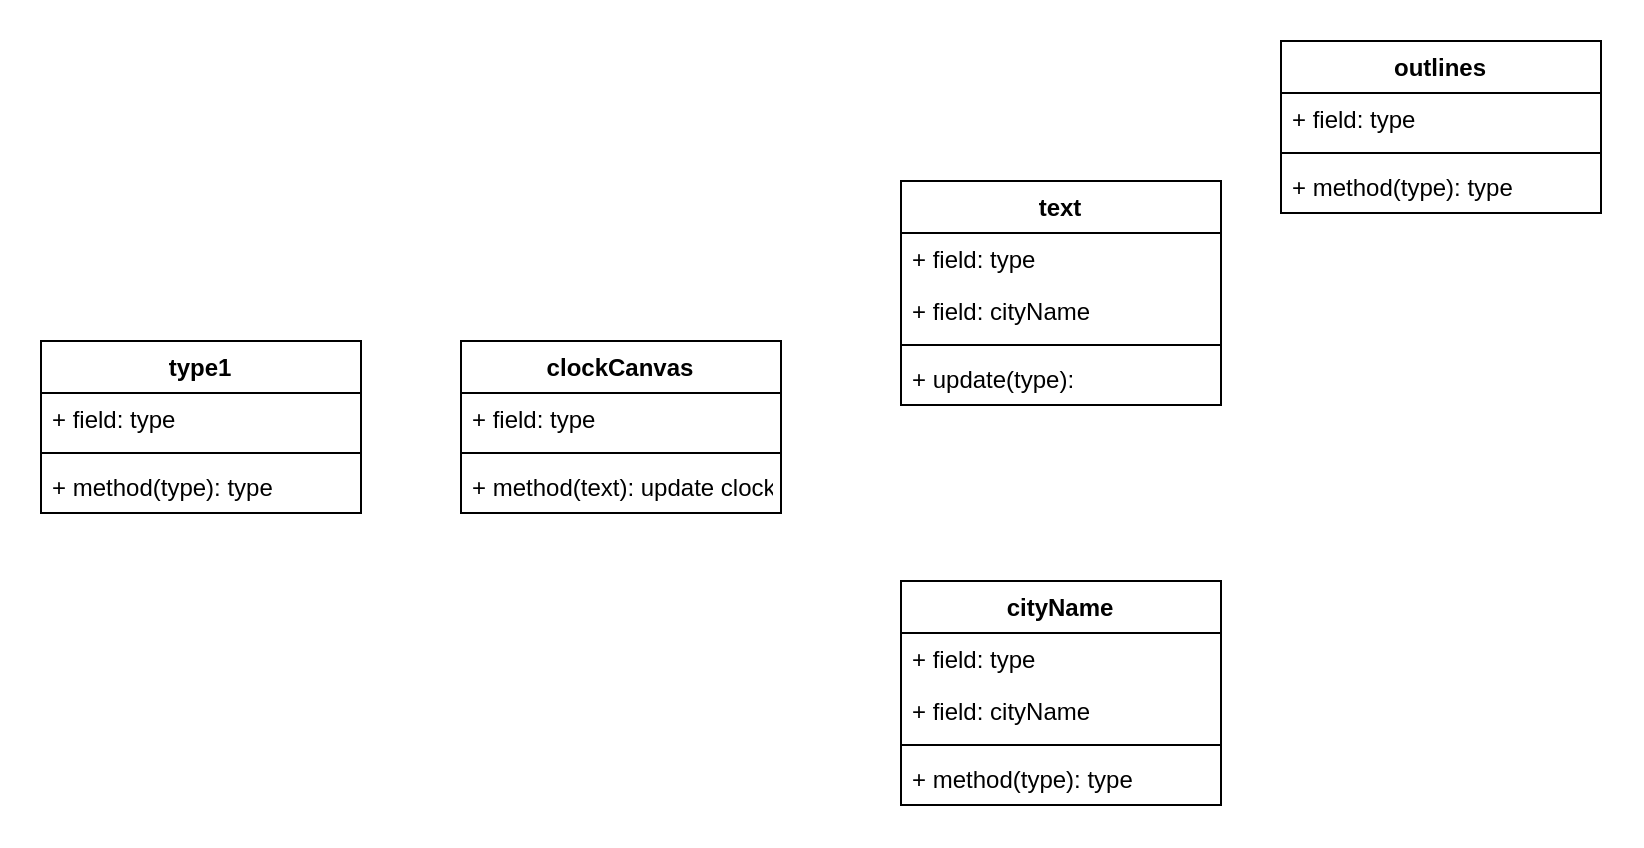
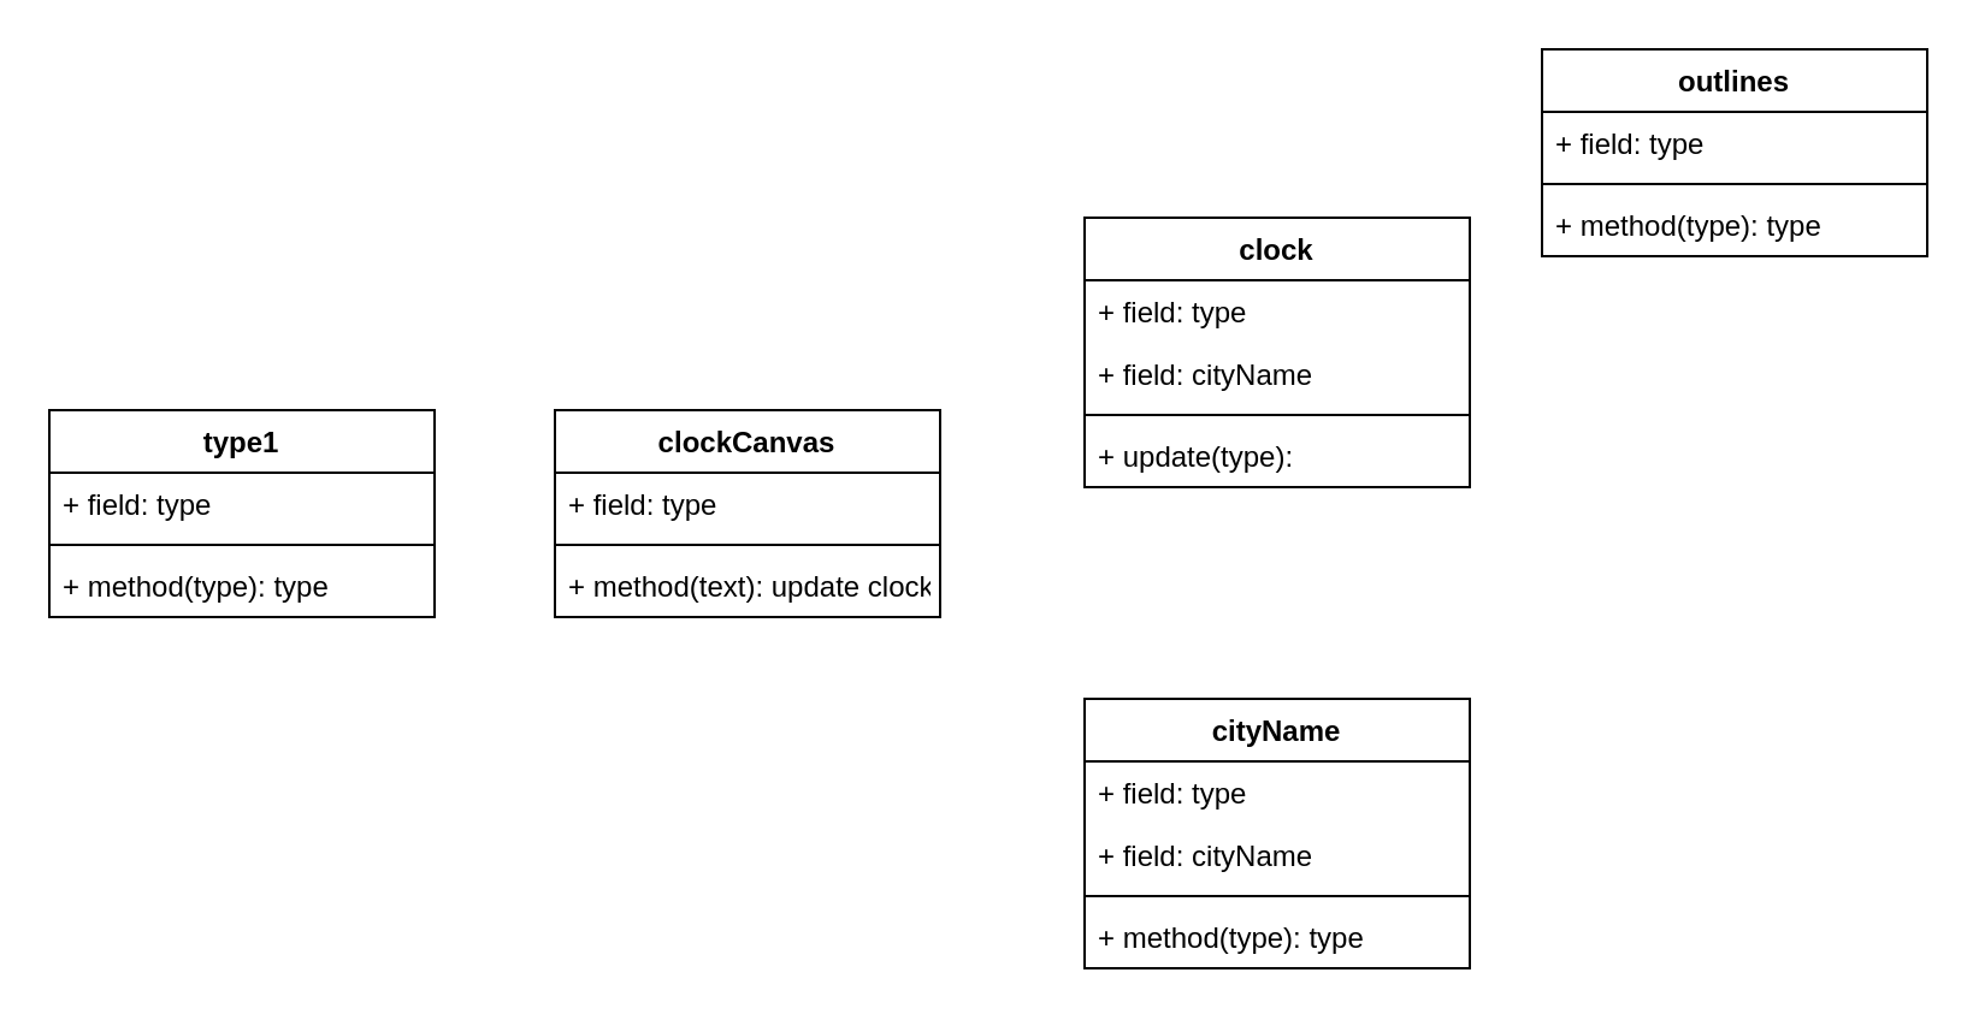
- <mxCell id="15" value="text" style="swimlane;fontStyle=1;align=center;verticalAlign=top;childLayout=stackLayout;horizontal=1;startSize=26;horizontalStack=0;resizeParent=1;resizeParentMax=0;resizeLast=0;collapsible=1;marginBottom=0;" vertex="1" parent="1"><mxGeometry x="450" y="90" width="160" height="112" as="geometry" /></mxCell>
+ <mxCell id="15" value="clock" style="swimlane;fontStyle=1;align=center;verticalAlign=top;childLayout=stackLayout;horizontal=1;startSize=26;horizontalStack=0;resizeParent=1;resizeParentMax=0;resizeLast=0;collapsible=1;marginBottom=0;" vertex="1" parent="1"><mxGeometry x="450" y="90" width="160" height="112" as="geometry" /></mxCell>
